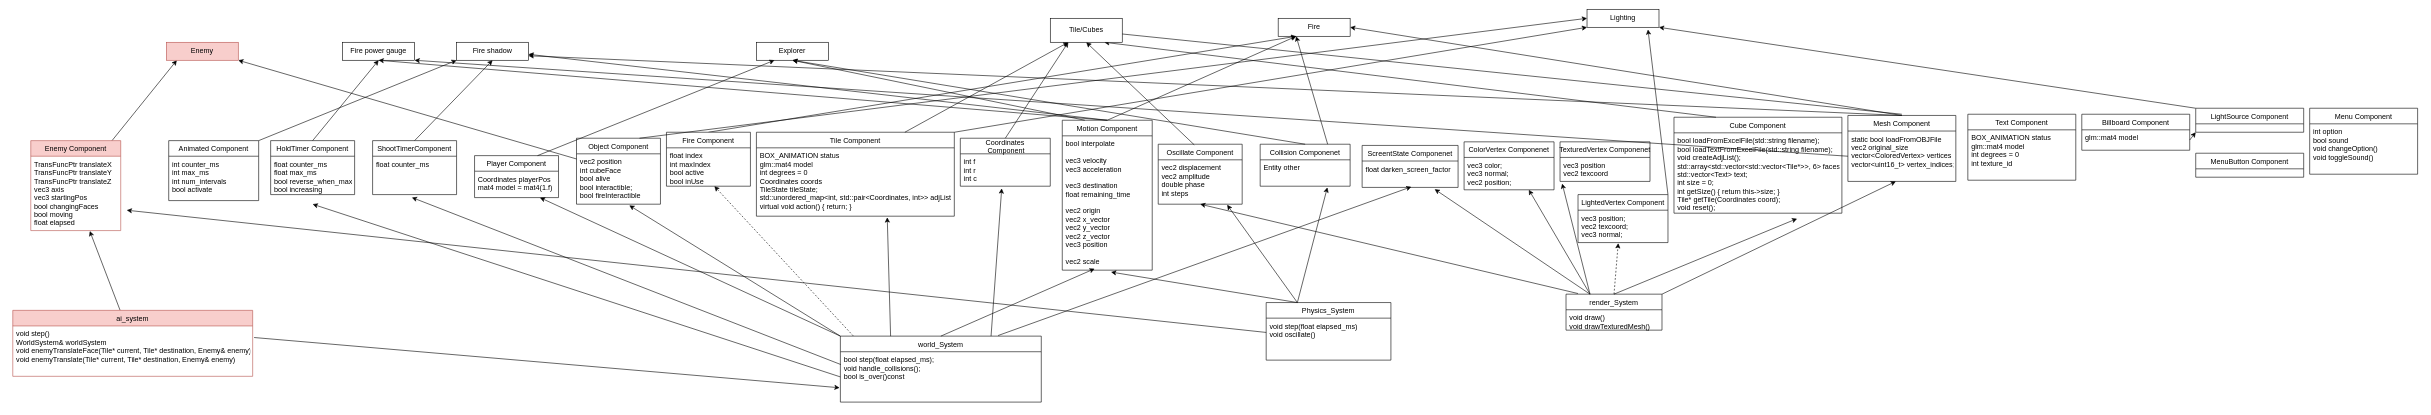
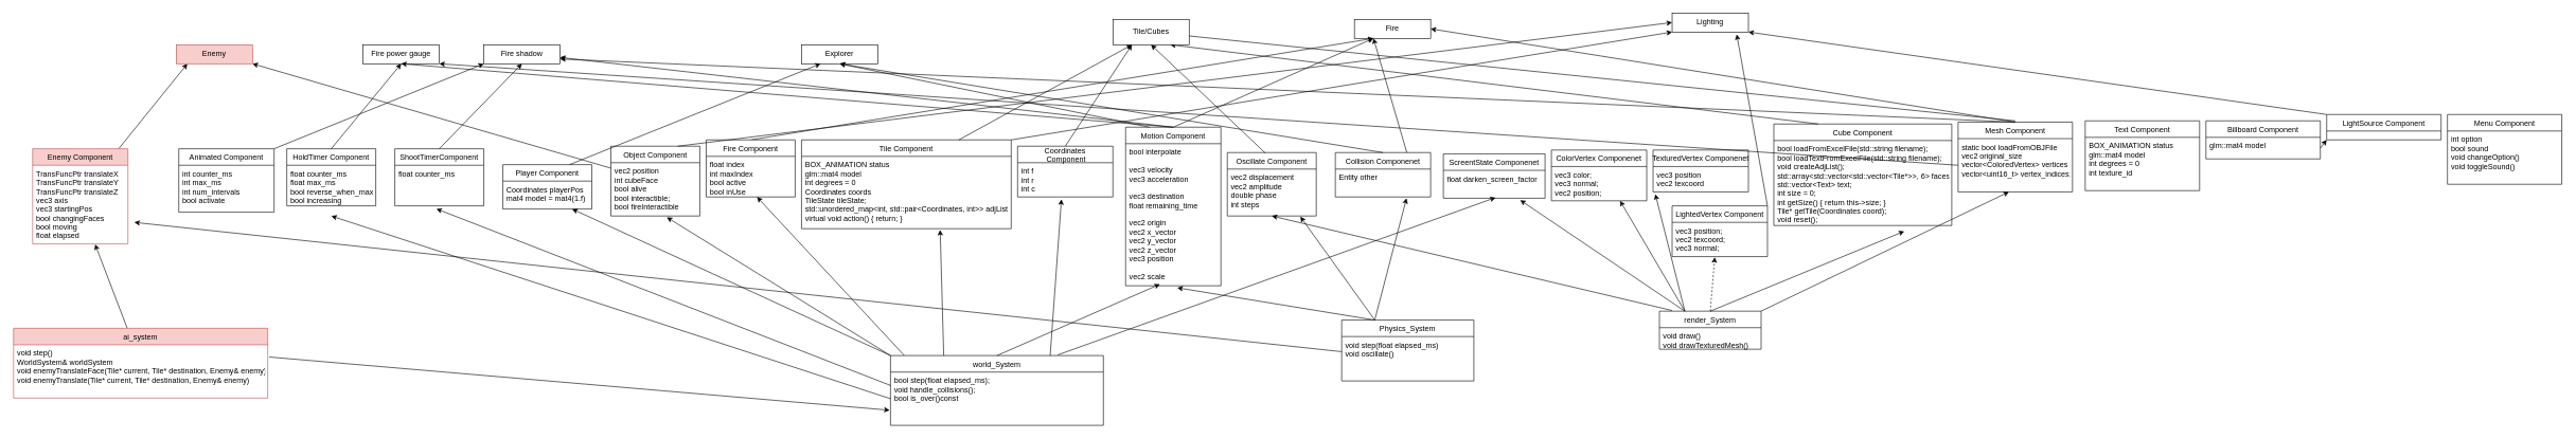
- <mxCell id="89" value="Lighting&lt;br&gt;" style="rounded=0;whiteSpace=wrap;html=1;" parent="1" vertex="1"><mxGeometry x="2645" y="15" width="120" height="30" as="geometry" /></mxCell>
+ <mxCell id="89" value="Lighting&lt;br&gt;" style="rounded=0;whiteSpace=wrap;html=1;" parent="1" vertex="1"><mxGeometry x="2630" y="20" width="120" height="30" as="geometry" /></mxCell>
- <mxCell id="99" value="MenuButton Component" style="swimlane;fontStyle=0;childLayout=stackLayout;horizontal=1;startSize=26;horizontalStack=0;resizeParent=1;resizeParentMax=0;resizeLast=0;collapsible=1;marginBottom=0;" parent="1" vertex="1"><mxGeometry x="3660" y="255" width="180" height="40" as="geometry" /></mxCell>
- <mxCell id="17" value="" style="endArrow=classic;html=1;entryX=0.571;entryY=1;entryDx=0;entryDy=0;exitX=0.064;exitY=-0.004;exitDx=0;exitDy=0;exitPerimeter=0;entryPerimeter=0;dashed=1;" parent="1" source="2" target="39" edge="1"><mxGeometry width="50" height="50" relative="1" as="geometry"><mxPoint x="1445" y="259" as="sourcePoint" /><mxPoint x="1210" y="199" as="targetPoint" /></mxGeometry></mxCell>
+ <mxCell id="17" value="" style="endArrow=classic;html=1;entryX=0.571;entryY=1;entryDx=0;entryDy=0;exitX=0.064;exitY=-0.004;exitDx=0;exitDy=0;exitPerimeter=0;entryPerimeter=0;" parent="1" source="2" target="39" edge="1"><mxGeometry width="50" height="50" relative="1" as="geometry"><mxPoint x="1445" y="259" as="sourcePoint" /><mxPoint x="1210" y="199" as="targetPoint" /></mxGeometry></mxCell>
